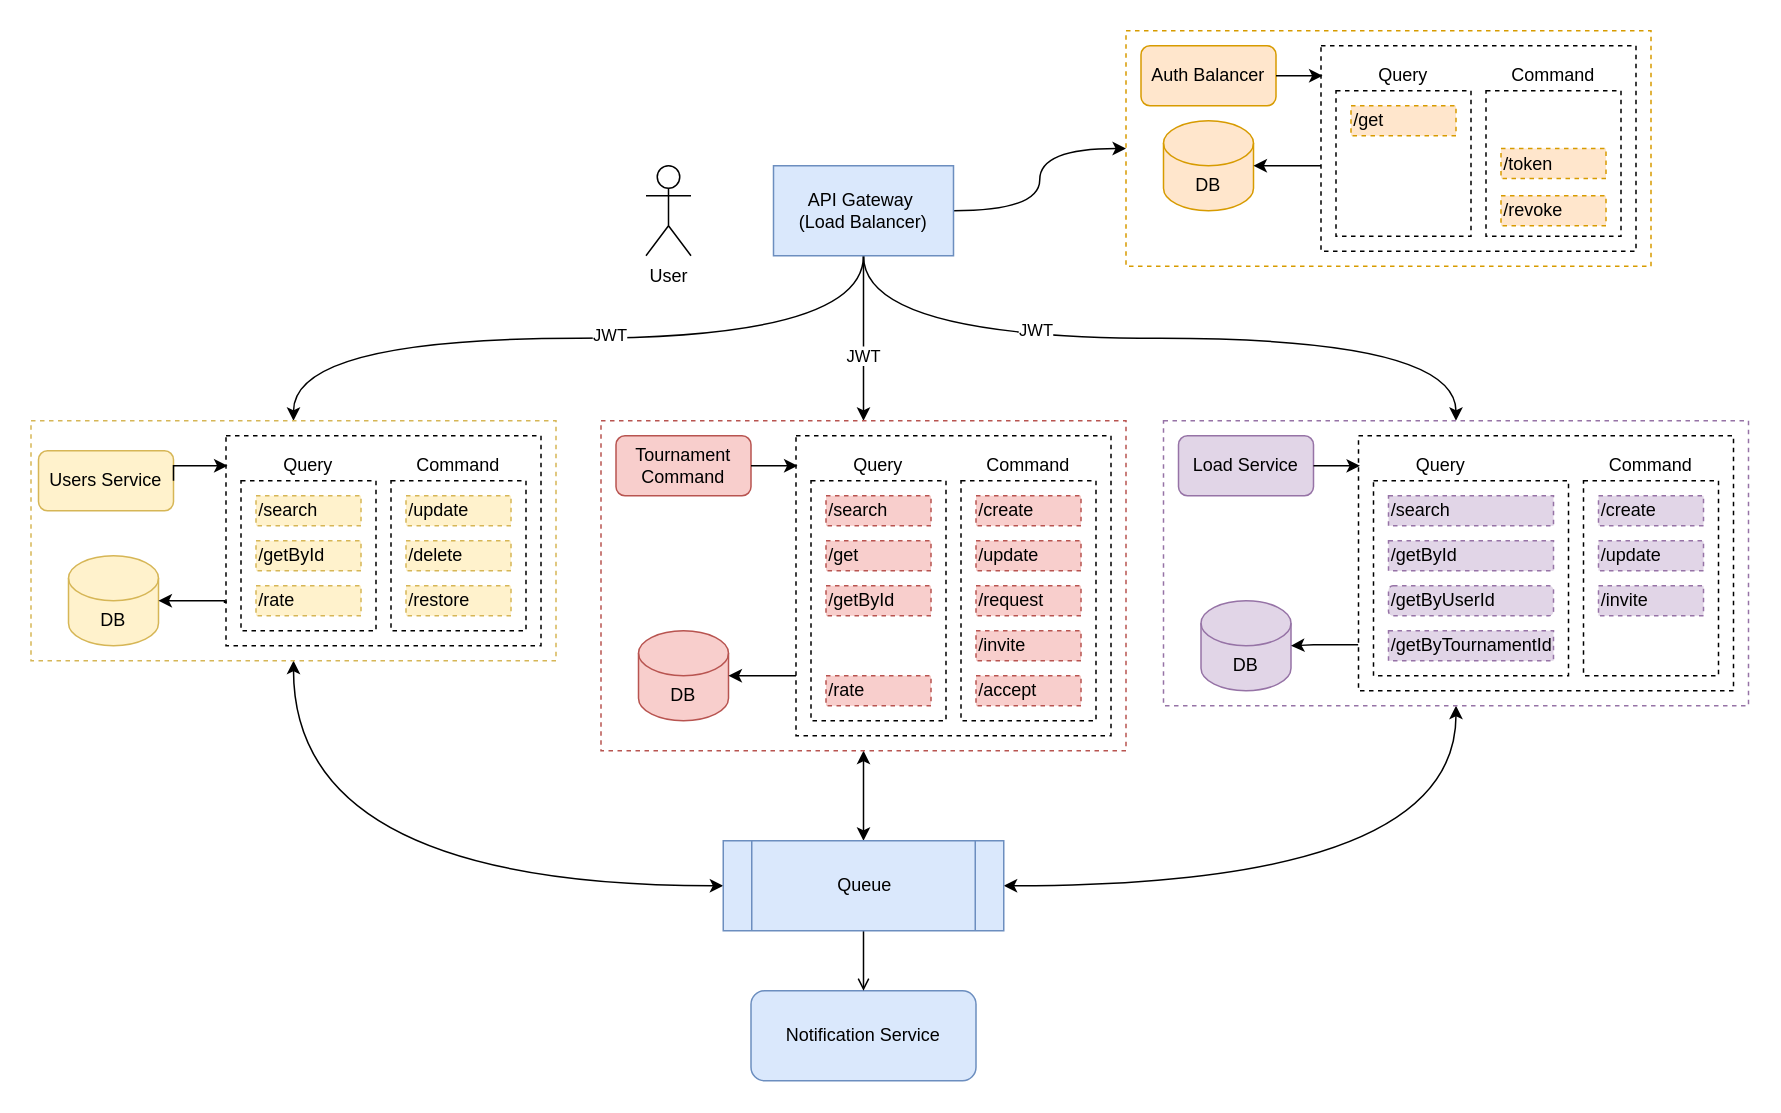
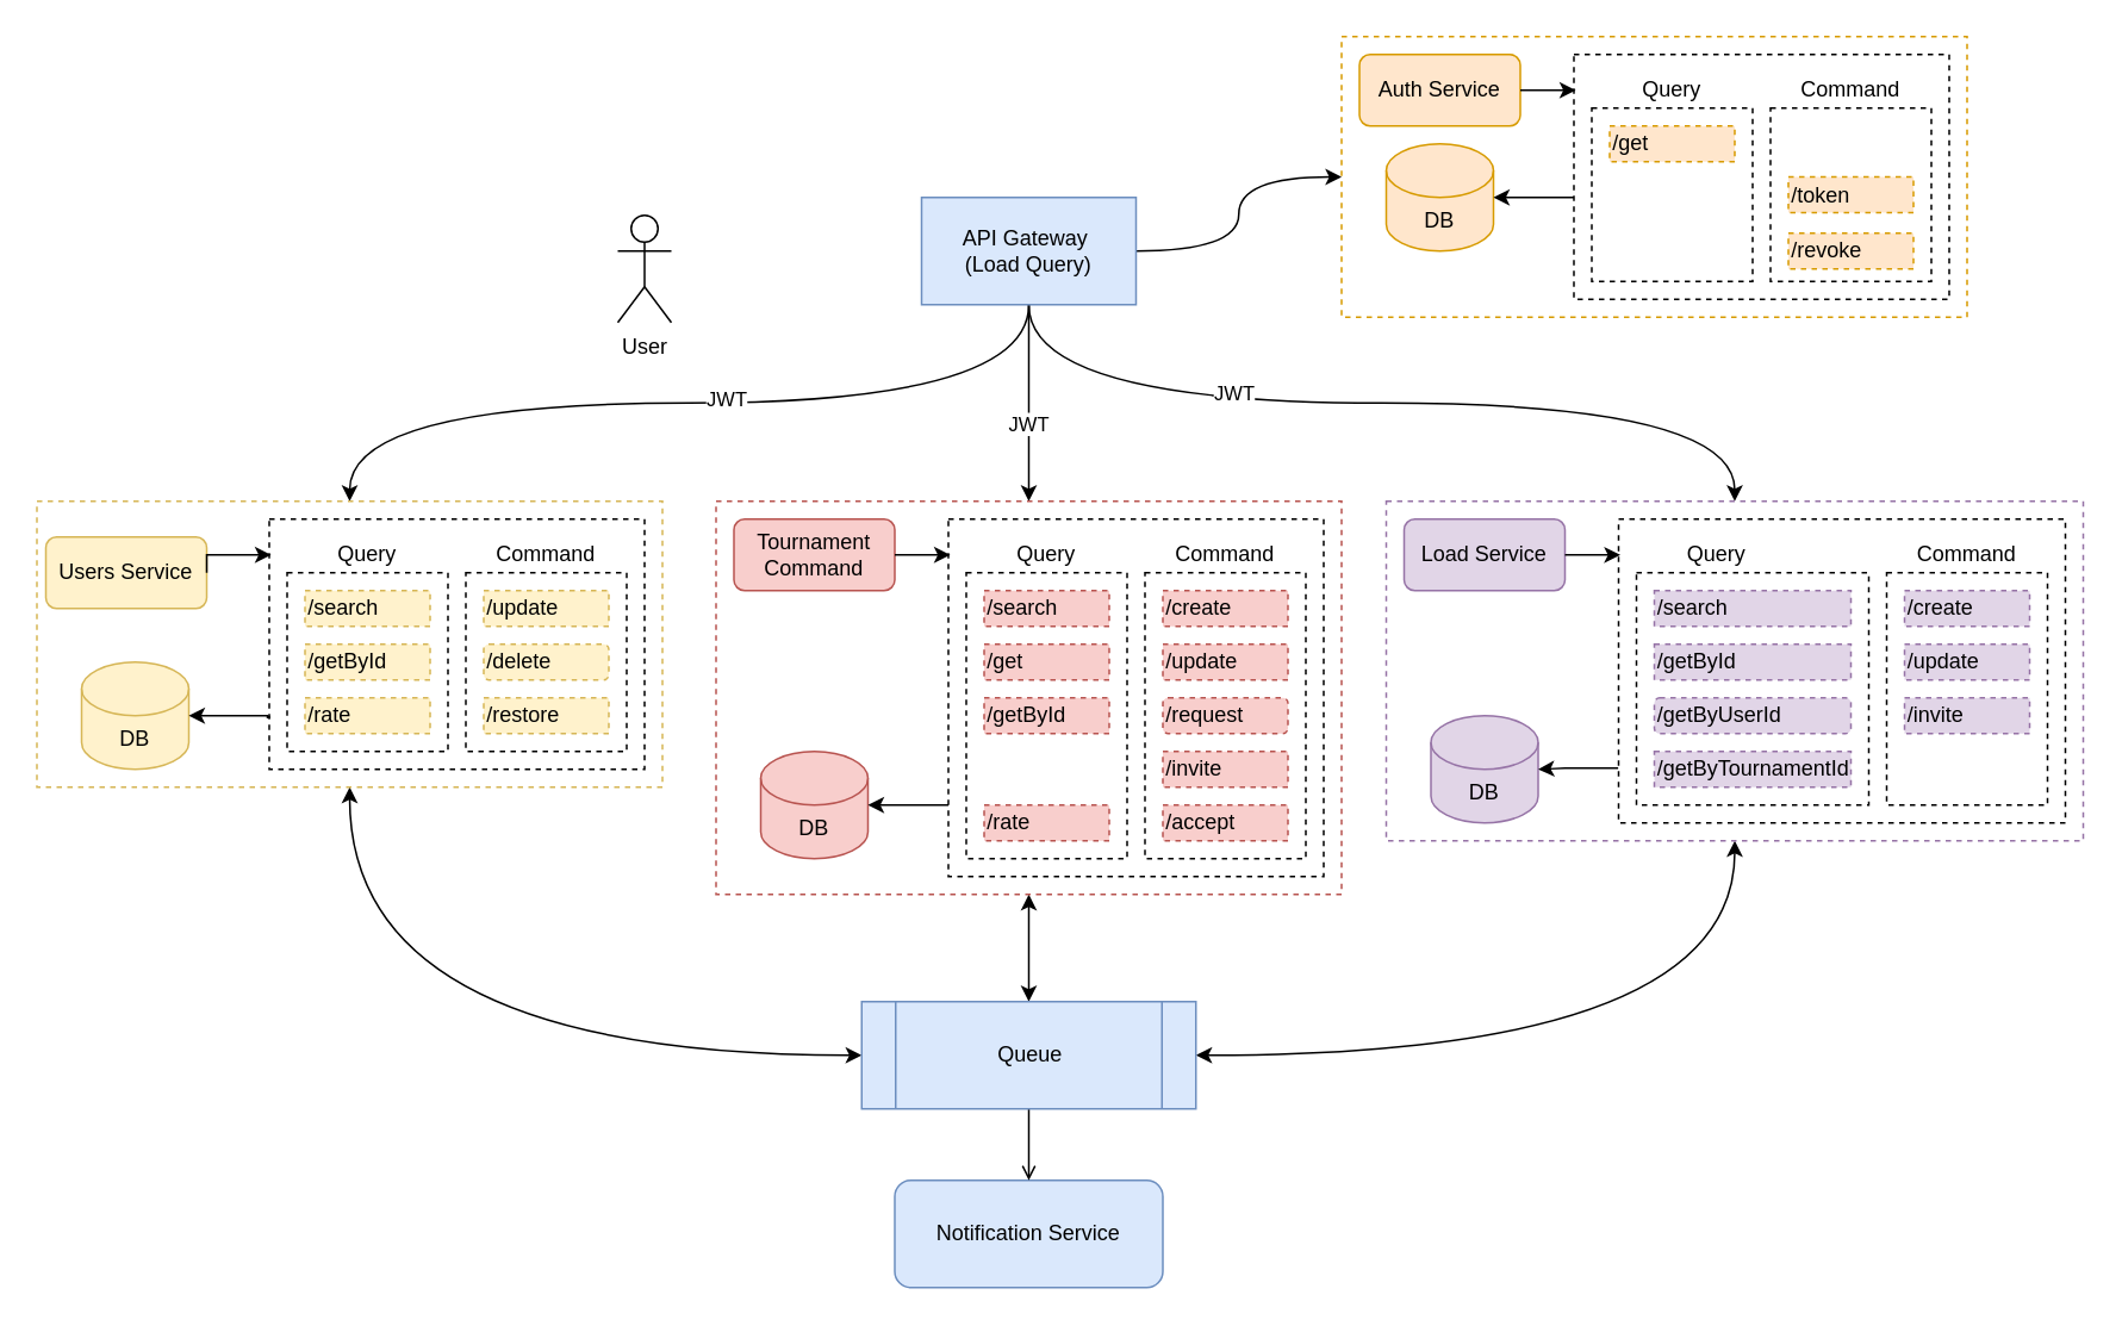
- <mxCell id="14" value="Au&lt;span style=&quot;background-color: initial;&quot;&gt;th Balancer&lt;/span&gt;" style="rounded=1;whiteSpace=wrap;html=1;fillColor=#ffe6cc;strokeColor=#d79b00;" vertex="1" parent="1"><mxGeometry x="760" y="30" width="90" height="40" as="geometry" /></mxCell>
+ <mxCell id="14" value="Au&lt;span style=&quot;background-color: initial;&quot;&gt;th Service&lt;/span&gt;" style="rounded=1;whiteSpace=wrap;html=1;fillColor=#ffe6cc;strokeColor=#d79b00;" vertex="1" parent="1"><mxGeometry x="760" y="30" width="90" height="40" as="geometry" /></mxCell>
- <mxCell id="3" value="User" style="shape=umlActor;verticalLabelPosition=bottom;verticalAlign=top;html=1;outlineConnect=0;" vertex="1" parent="1"><mxGeometry x="430" y="110" width="30" height="60" as="geometry" /></mxCell>
+ <mxCell id="3" value="User" style="shape=umlActor;verticalLabelPosition=bottom;verticalAlign=top;html=1;outlineConnect=0;" vertex="1" parent="1"><mxGeometry x="345" y="120" width="30" height="60" as="geometry" /></mxCell>
- <mxCell id="11" value="API Gateway&amp;nbsp;&lt;div&gt;(Load Balancer&lt;span style=&quot;background-color: initial;&quot;&gt;)&lt;/span&gt;&lt;/div&gt;" style="rounded=0;whiteSpace=wrap;html=1;fillColor=#dae8fc;strokeColor=#6c8ebf;" vertex="1" parent="1"><mxGeometry x="515" y="110" width="120" height="60" as="geometry" /></mxCell>
+ <mxCell id="11" value="API Gateway&amp;nbsp;&lt;div&gt;(Load Query&lt;span style=&quot;background-color: initial;&quot;&gt;)&lt;/span&gt;&lt;/div&gt;" style="rounded=0;whiteSpace=wrap;html=1;fillColor=#dae8fc;strokeColor=#6c8ebf;" vertex="1" parent="1"><mxGeometry x="515" y="110" width="120" height="60" as="geometry" /></mxCell>
- <mxCell id="58" value="/delete" style="rounded=0;whiteSpace=wrap;html=1;dashed=1;shadow=0;glass=0;align=left;fillColor=#fff2cc;strokeColor=#d6b656;" vertex="1" parent="1"><mxGeometry x="270" y="360" width="70" height="20" as="geometry" /></mxCell>
+ <mxCell id="58" value="/delete" style="whiteSpace=wrap;html=1;dashed=1;shadow=0;glass=0;align=left;fillColor=#fff2cc;strokeColor=#d6b656;rounded=1;" vertex="1" parent="1"><mxGeometry x="270" y="360" width="70" height="20" as="geometry" /></mxCell>
- <mxCell id="77" value="/request" style="rounded=0;whiteSpace=wrap;html=1;dashed=1;shadow=0;glass=0;align=left;fillColor=#f8cecc;strokeColor=#b85450;" vertex="1" parent="1"><mxGeometry x="650" y="390" width="70" height="20" as="geometry" /></mxCell>
+ <mxCell id="77" value="/request" style="whiteSpace=wrap;html=1;dashed=1;shadow=0;glass=0;align=left;fillColor=#f8cecc;strokeColor=#b85450;rounded=1;" vertex="1" parent="1"><mxGeometry x="650" y="390" width="70" height="20" as="geometry" /></mxCell>
